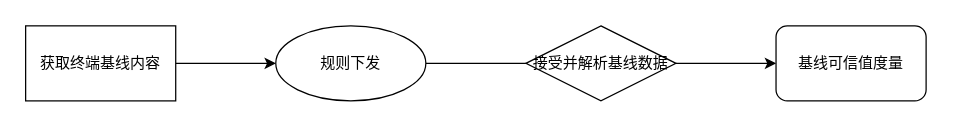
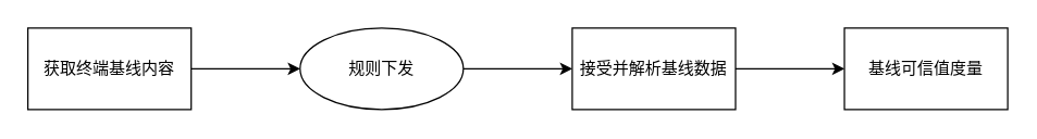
- <mxCell id="4" value="" style="edgeStyle=orthogonalEdgeStyle;rounded=0;orthogonalLoop=1;jettySize=auto;html=1;endArrow=none;" edge="1" parent="1" source="5" target="7"><mxGeometry relative="1" as="geometry" /></mxCell>
+ <mxCell id="4" value="" style="edgeStyle=orthogonalEdgeStyle;rounded=0;orthogonalLoop=1;jettySize=auto;html=1;" edge="1" parent="1" source="5" target="7"><mxGeometry relative="1" as="geometry" /></mxCell>
- <mxCell id="7" value="接受并解析基线数据" style="rhombus;whiteSpace=wrap;html=1;" vertex="1" parent="1"><mxGeometry x="420" y="20" width="120" height="60" as="geometry" /></mxCell>
+ <mxCell id="7" value="接受并解析基线数据" style="rounded=0;whiteSpace=wrap;html=1;" vertex="1" parent="1"><mxGeometry x="420" y="20" width="120" height="60" as="geometry" /></mxCell>
- <mxCell id="8" value="基线可信值度量" style="whiteSpace=wrap;html=1;rounded=1;" vertex="1" parent="1"><mxGeometry x="620" y="20" width="120" height="60" as="geometry" /></mxCell>
+ <mxCell id="8" value="基线可信值度量" style="rounded=0;whiteSpace=wrap;html=1;" vertex="1" parent="1"><mxGeometry x="620" y="20" width="120" height="60" as="geometry" /></mxCell>
